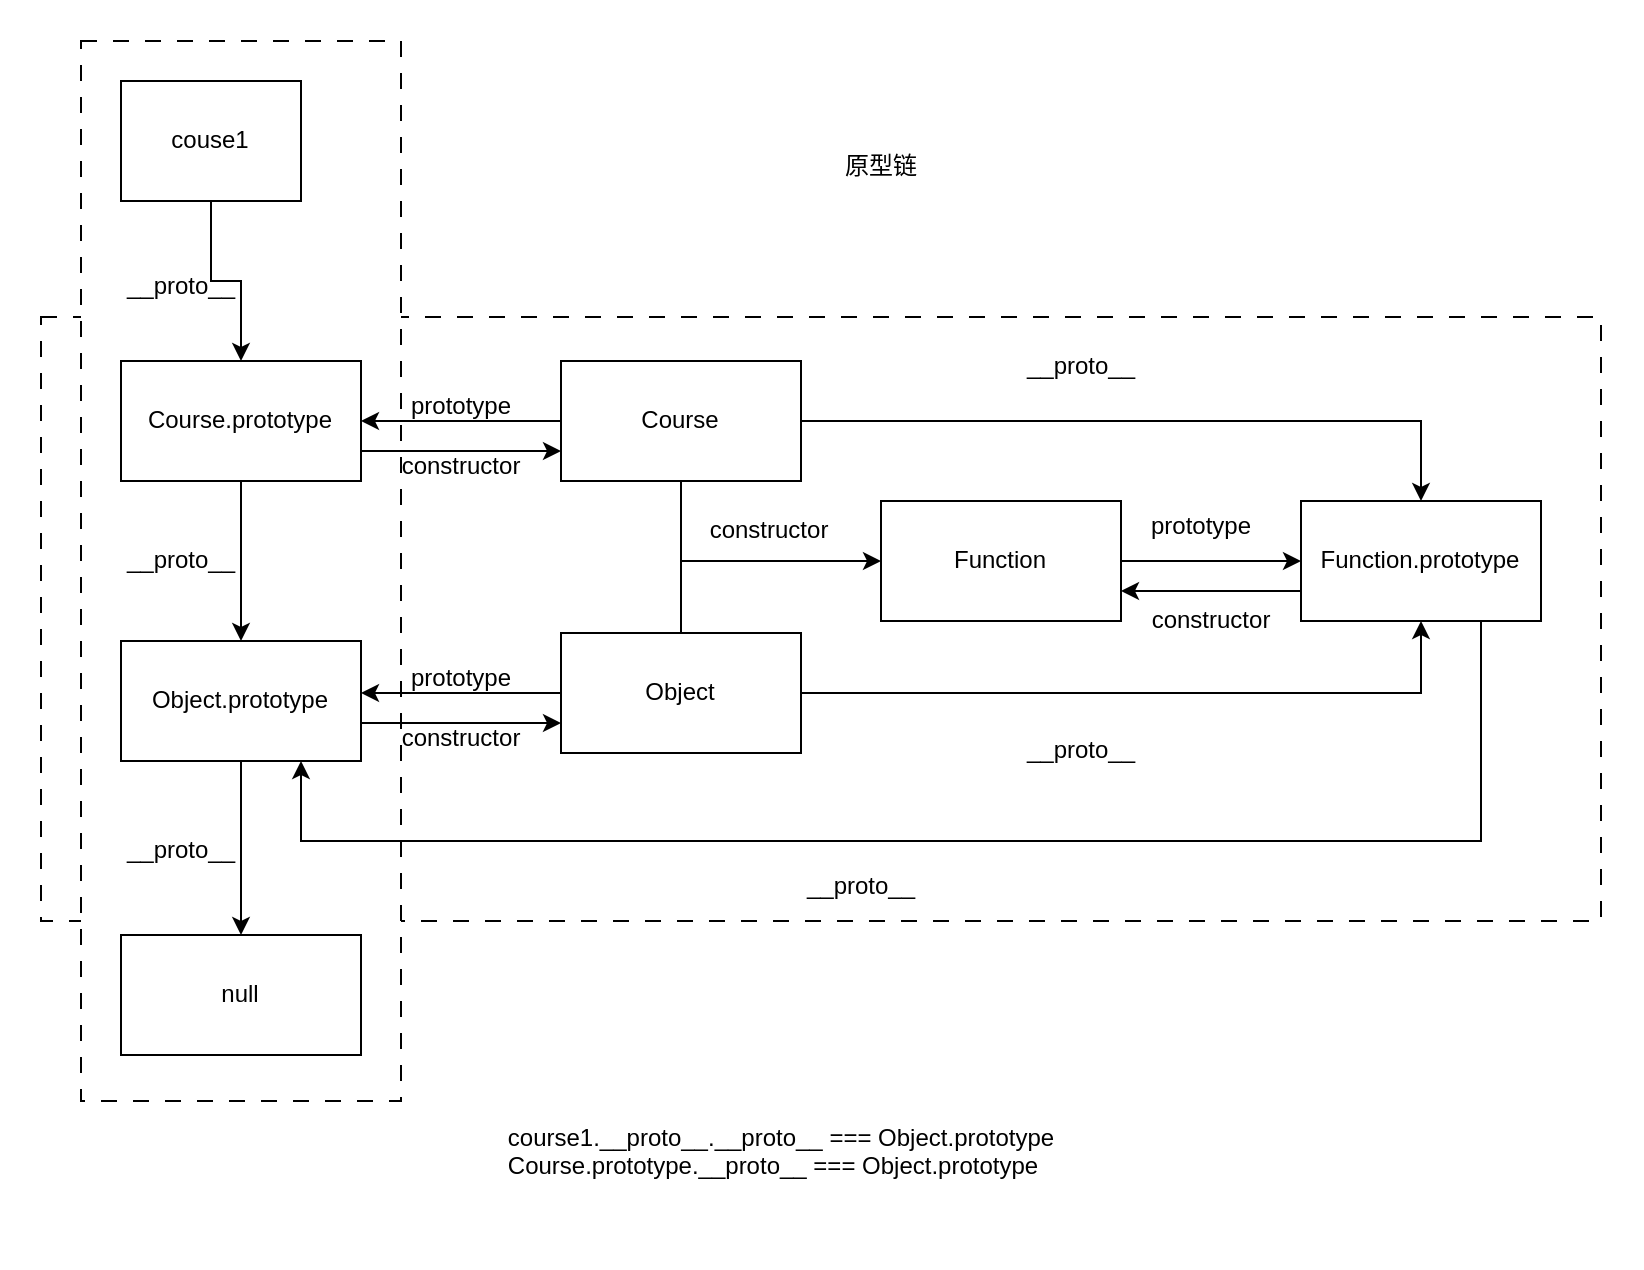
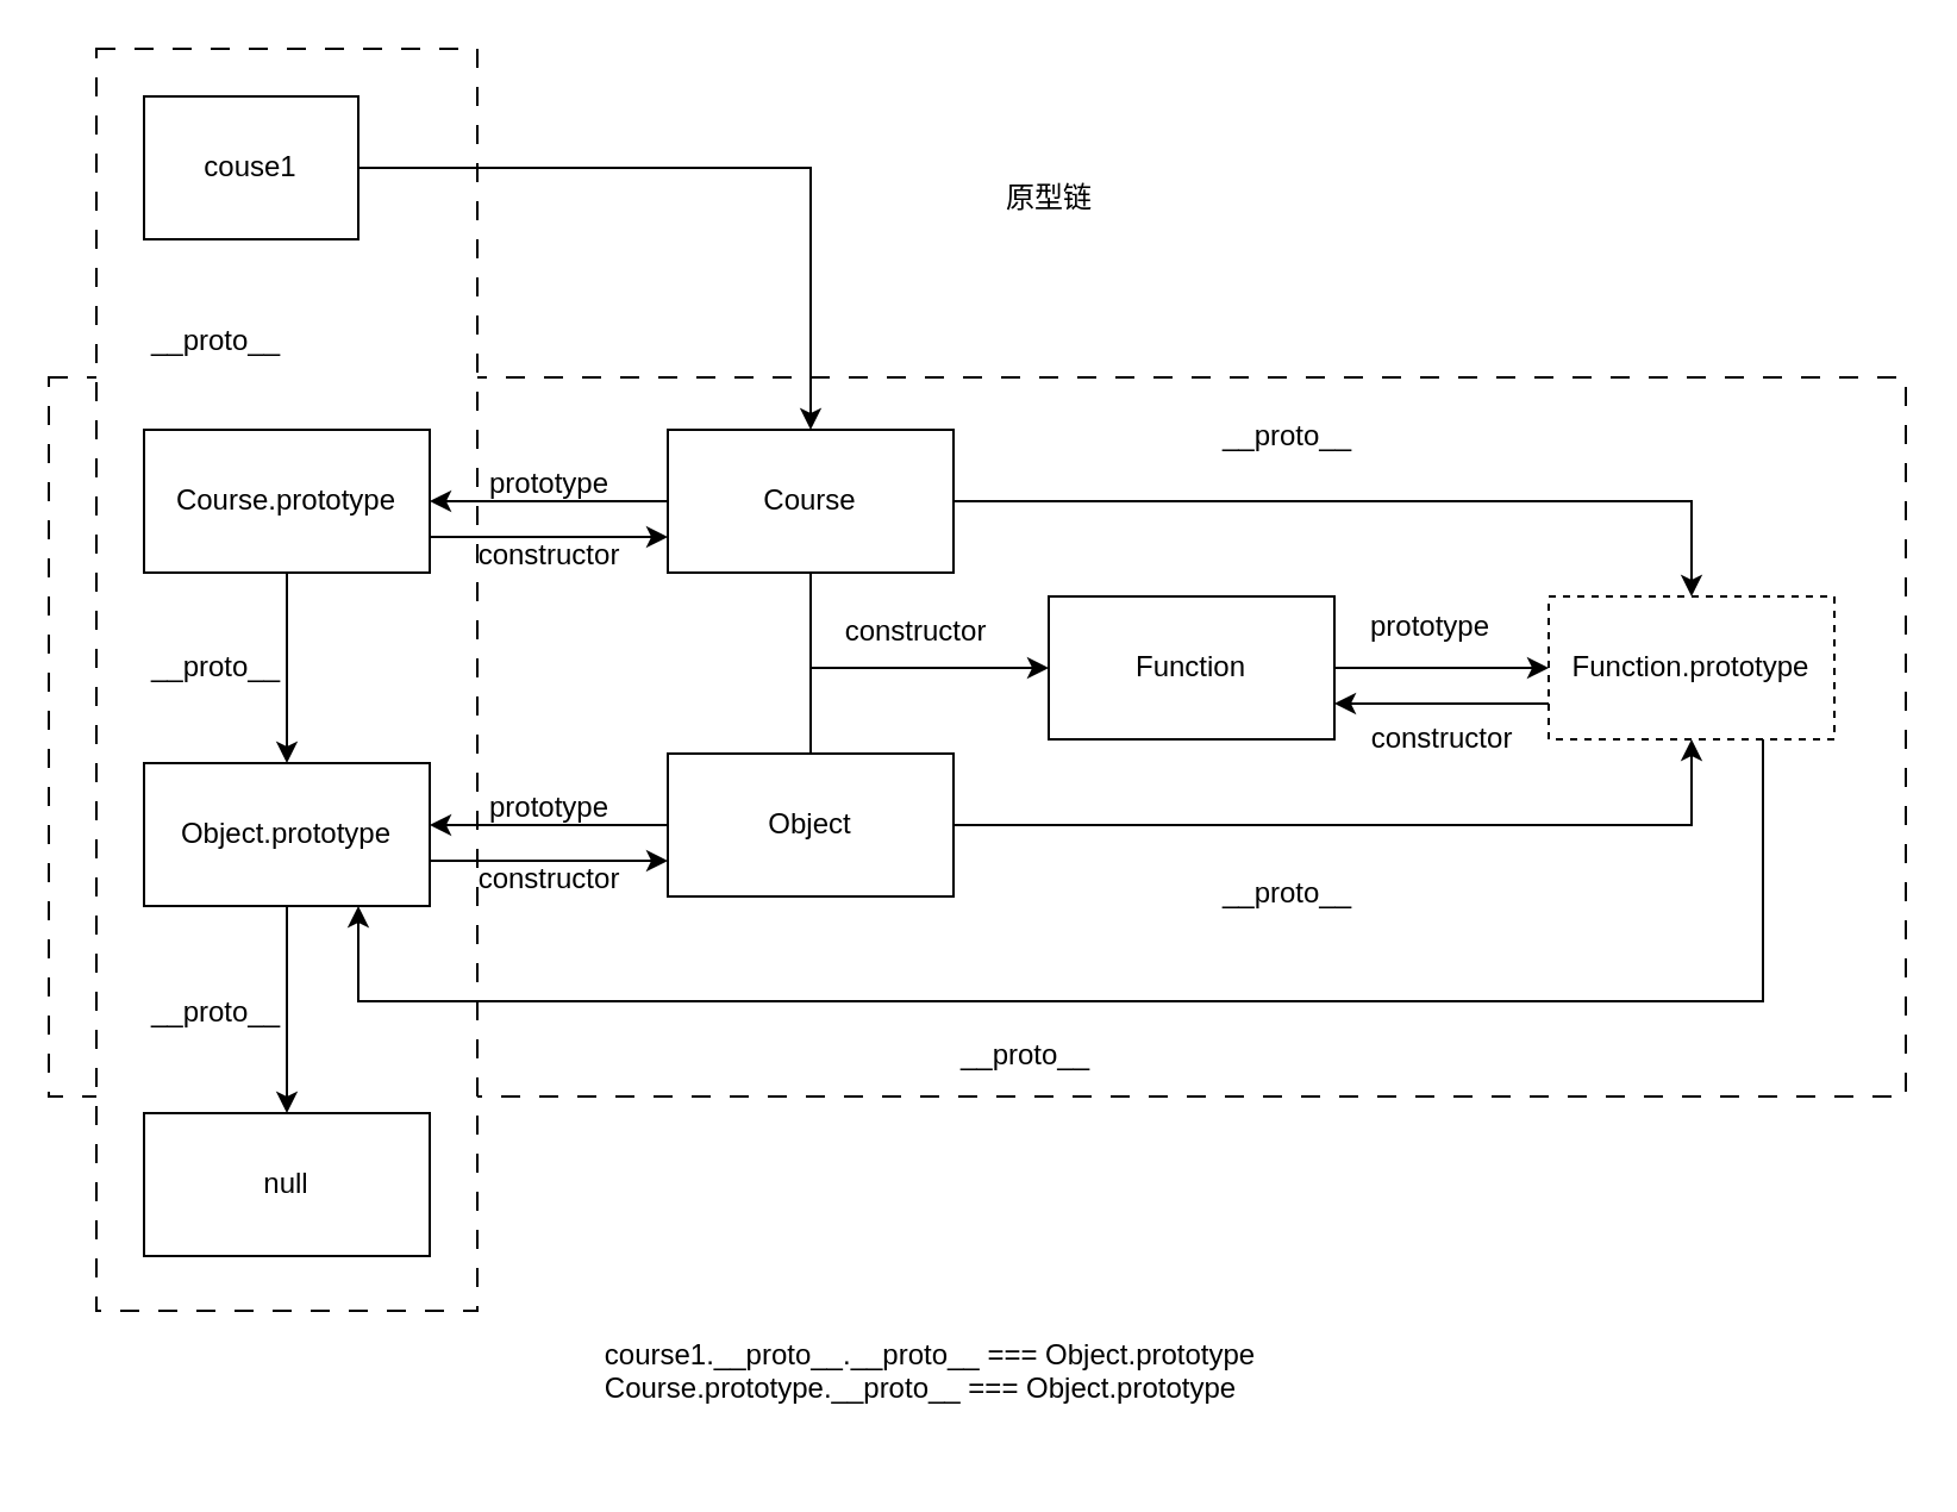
- <mxCell id="4" value="" style="edgeStyle=orthogonalEdgeStyle;rounded=0;orthogonalLoop=1;jettySize=auto;html=1;" parent="1" source="5" target="7" edge="1"><mxGeometry relative="1" as="geometry" /></mxCell>
+ <mxCell id="4" value="" style="edgeStyle=orthogonalEdgeStyle;rounded=0;orthogonalLoop=1;jettySize=auto;html=1;" parent="1" source="5" target="13" edge="1"><mxGeometry relative="1" as="geometry" /></mxCell>
- <mxCell id="22" value="Function.prototype" style="rounded=0;whiteSpace=wrap;html=1;" parent="1" vertex="1"><mxGeometry x="650" y="250" width="120" height="60" as="geometry" /></mxCell>
+ <mxCell id="22" value="Function.prototype" style="rounded=0;whiteSpace=wrap;html=1;dashed=1;" parent="1" vertex="1"><mxGeometry x="650" y="250" width="120" height="60" as="geometry" /></mxCell>
